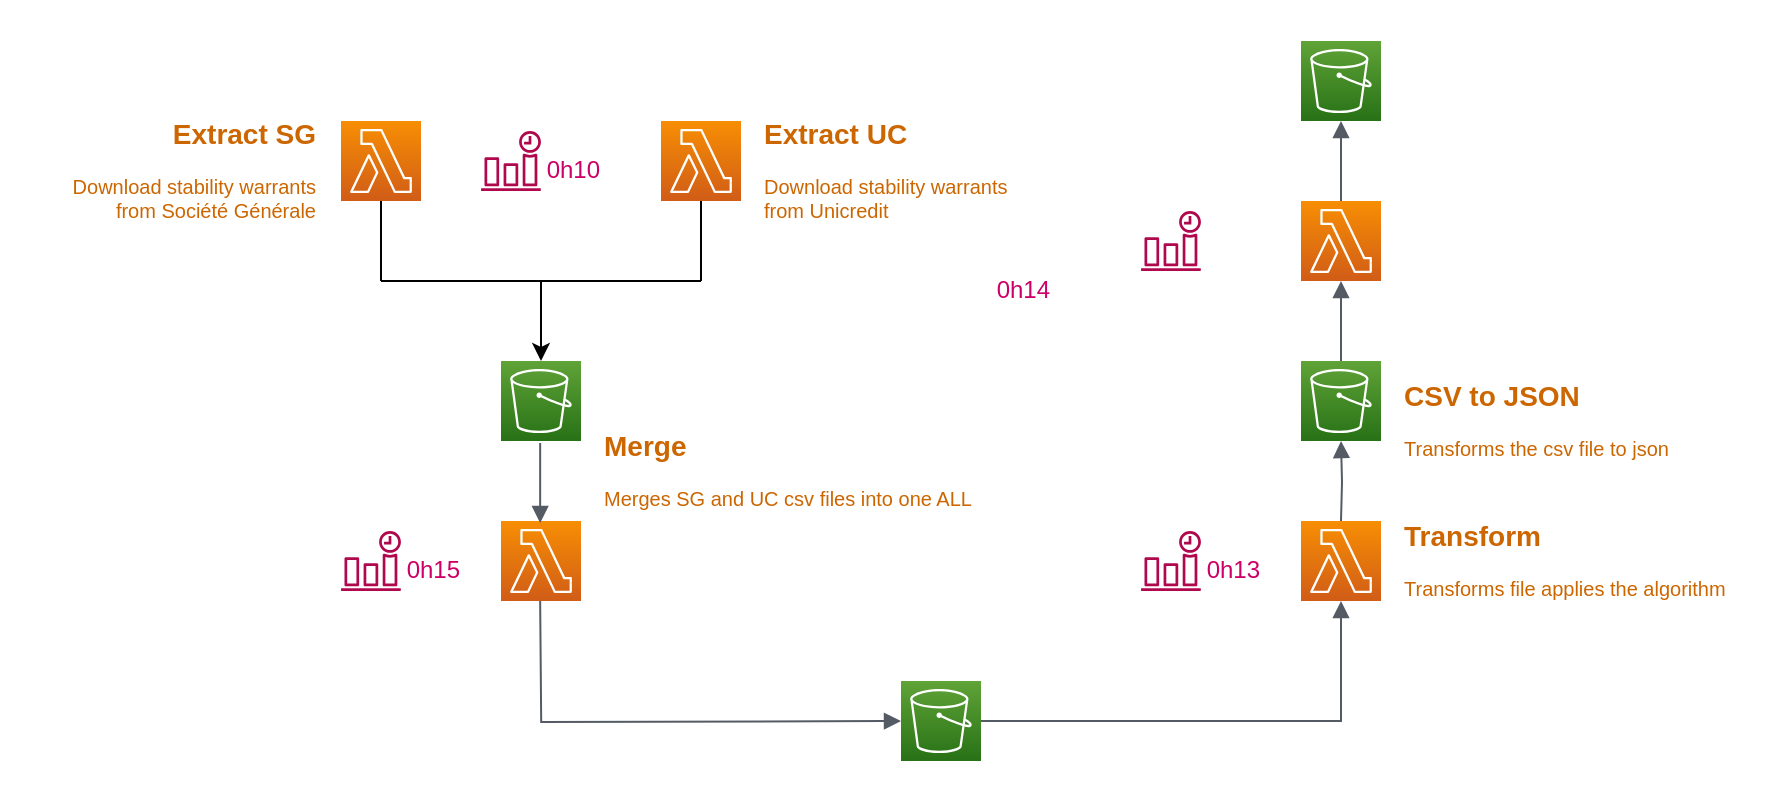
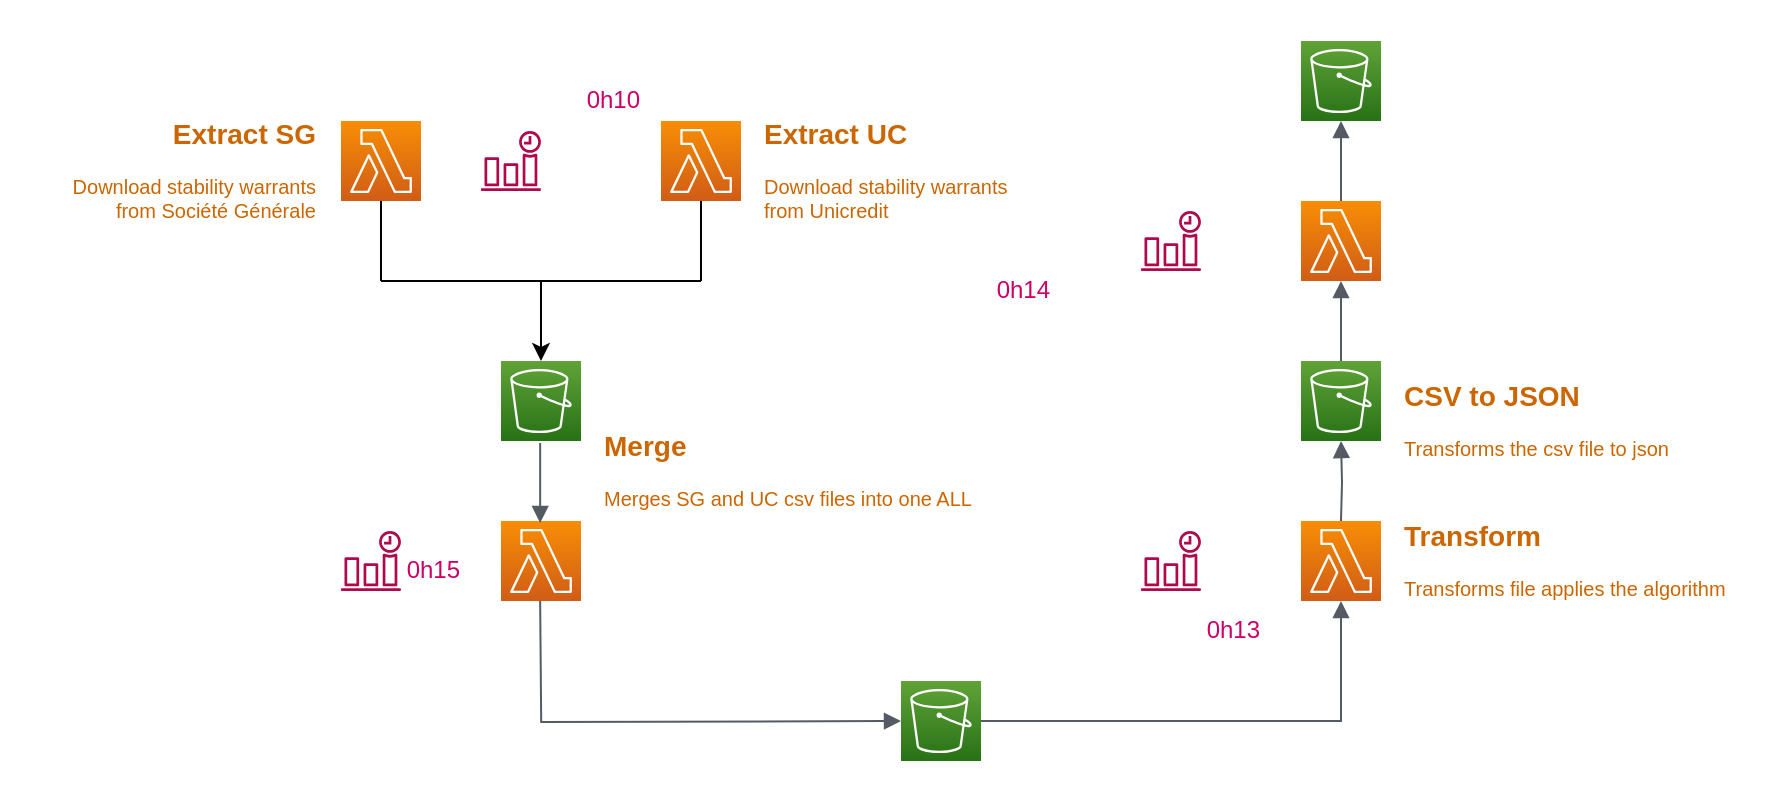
- <mxCell id="21" value="&lt;font color=&quot;#cc0066&quot;&gt;&amp;nbsp;0h10&lt;/font&gt;" style="text;html=1;strokeColor=none;fillColor=none;align=center;verticalAlign=middle;whiteSpace=wrap;rounded=0;" parent="1" vertex="1"><mxGeometry x="270" y="75" width="30" height="20" as="geometry" /></mxCell>
+ <mxCell id="21" value="&lt;font color=&quot;#cc0066&quot;&gt;&amp;nbsp;0h10&lt;/font&gt;" style="text;html=1;strokeColor=none;fillColor=none;align=center;verticalAlign=middle;whiteSpace=wrap;rounded=0;" parent="1" vertex="1"><mxGeometry x="290" y="40" width="30" height="20" as="geometry" /></mxCell>
- <mxCell id="9" value="&lt;font color=&quot;#cc0066&quot;&gt;&amp;nbsp;0h13&lt;/font&gt;" style="text;html=1;strokeColor=none;fillColor=none;align=center;verticalAlign=middle;whiteSpace=wrap;rounded=0;" parent="1" vertex="1"><mxGeometry x="600" y="275" width="30" height="20" as="geometry" /></mxCell>
+ <mxCell id="9" value="&lt;font color=&quot;#cc0066&quot;&gt;&amp;nbsp;0h13&lt;/font&gt;" style="text;html=1;strokeColor=none;fillColor=none;align=center;verticalAlign=middle;whiteSpace=wrap;rounded=0;" parent="1" vertex="1"><mxGeometry x="600" y="305" width="30" height="20" as="geometry" /></mxCell>
